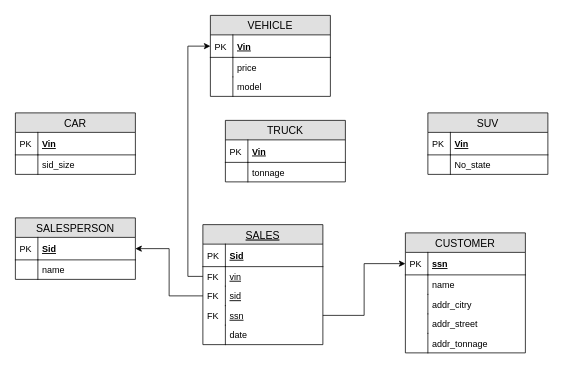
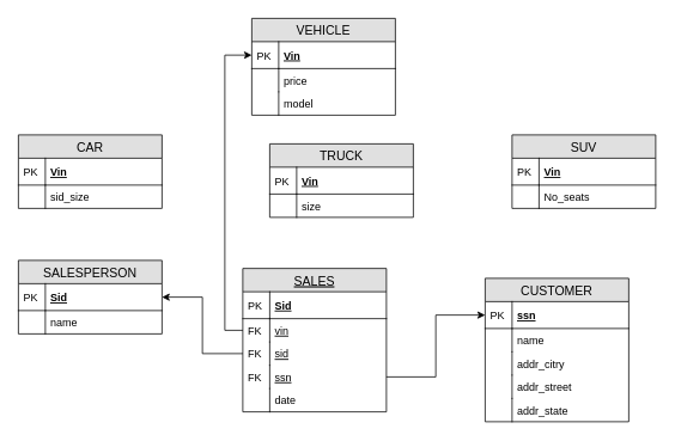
- <mxCell id="22" value="No_state" style="shape=partialRectangle;top=0;left=0;right=0;bottom=0;align=left;verticalAlign=top;fillColor=none;spacingLeft=34;spacingRight=4;overflow=hidden;rotatable=0;points=[[0,0.5],[1,0.5]];portConstraint=eastwest;dropTarget=0;fontSize=12;" vertex="1" parent="19"><mxGeometry y="56" width="160" height="26" as="geometry" /></mxCell>
+ <mxCell id="22" value="No_seats" style="shape=partialRectangle;top=0;left=0;right=0;bottom=0;align=left;verticalAlign=top;fillColor=none;spacingLeft=34;spacingRight=4;overflow=hidden;rotatable=0;points=[[0,0.5],[1,0.5]];portConstraint=eastwest;dropTarget=0;fontSize=12;" vertex="1" parent="19"><mxGeometry y="56" width="160" height="26" as="geometry" /></mxCell>
- <mxCell id="12" value="tonnage" style="shape=partialRectangle;top=0;left=0;right=0;bottom=0;align=left;verticalAlign=top;fillColor=none;spacingLeft=34;spacingRight=4;overflow=hidden;rotatable=0;points=[[0,0.5],[1,0.5]];portConstraint=eastwest;dropTarget=0;fontSize=12;" vertex="1" parent="9"><mxGeometry y="56" width="160" height="26" as="geometry" /></mxCell>
+ <mxCell id="12" value="size" style="shape=partialRectangle;top=0;left=0;right=0;bottom=0;align=left;verticalAlign=top;fillColor=none;spacingLeft=34;spacingRight=4;overflow=hidden;rotatable=0;points=[[0,0.5],[1,0.5]];portConstraint=eastwest;dropTarget=0;fontSize=12;" vertex="1" parent="9"><mxGeometry y="56" width="160" height="26" as="geometry" /></mxCell>
- <mxCell id="38" value="addr_tonnage" style="shape=partialRectangle;top=0;left=0;right=0;bottom=0;align=left;verticalAlign=top;fillColor=none;spacingLeft=34;spacingRight=4;overflow=hidden;rotatable=0;points=[[0,0.5],[1,0.5]];portConstraint=eastwest;dropTarget=0;fontSize=12;" vertex="1" parent="29"><mxGeometry y="134" width="160" height="26" as="geometry" /></mxCell>
+ <mxCell id="38" value="addr_state" style="shape=partialRectangle;top=0;left=0;right=0;bottom=0;align=left;verticalAlign=top;fillColor=none;spacingLeft=34;spacingRight=4;overflow=hidden;rotatable=0;points=[[0,0.5],[1,0.5]];portConstraint=eastwest;dropTarget=0;fontSize=12;" vertex="1" parent="29"><mxGeometry y="134" width="160" height="26" as="geometry" /></mxCell>
